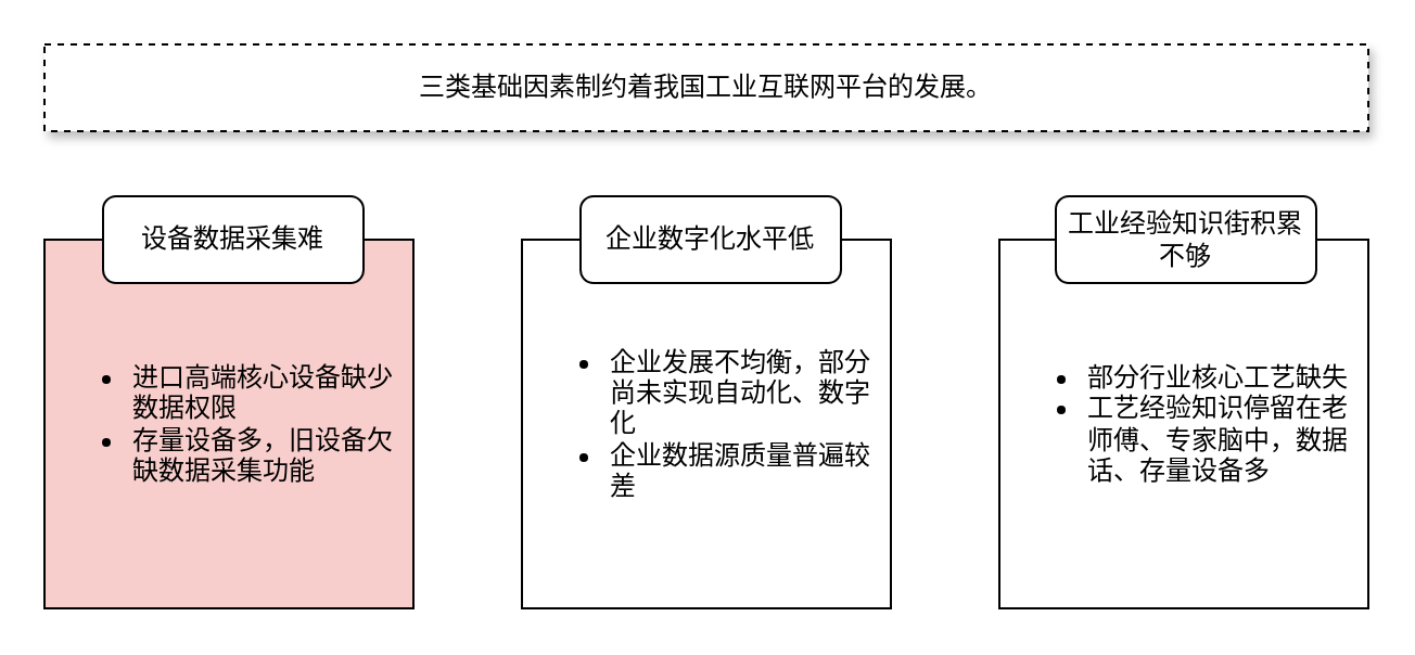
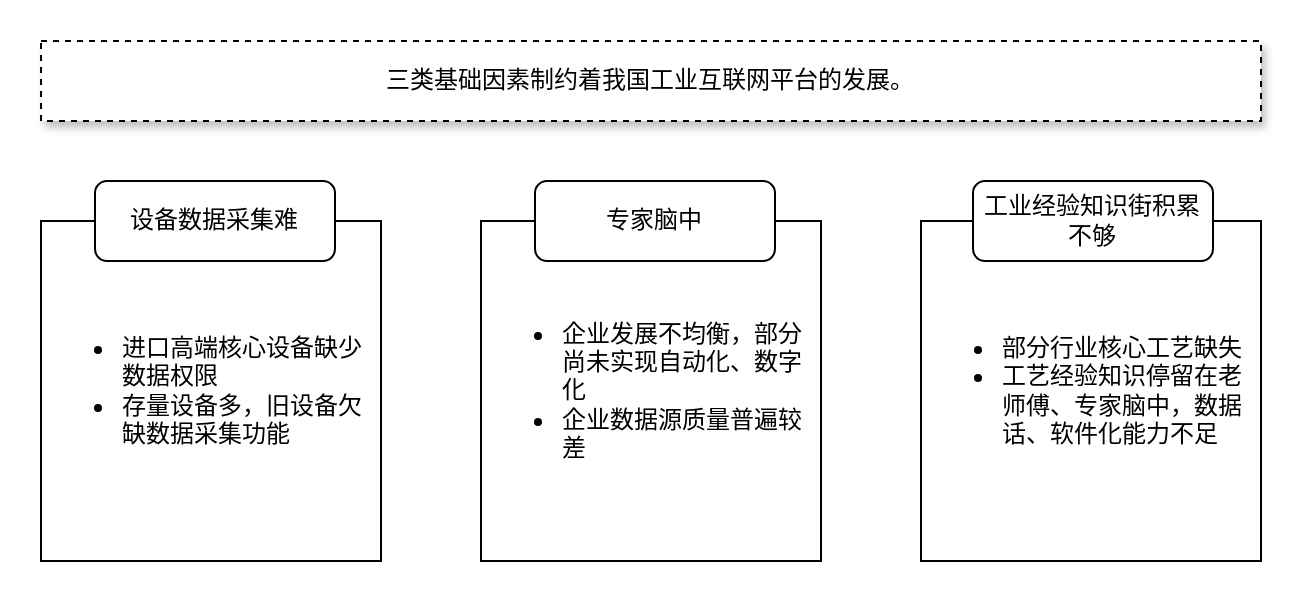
- <mxCell id="5" value="企业数字化水平低" style="rounded=1;whiteSpace=wrap;html=1;" vertex="1" parent="1"><mxGeometry x="267" y="90" width="120" height="40" as="geometry" /></mxCell>
+ <mxCell id="5" value="专家脑中" style="rounded=1;whiteSpace=wrap;html=1;" vertex="1" parent="1"><mxGeometry x="267" y="90" width="120" height="40" as="geometry" /></mxCell>
- <mxCell id="2" value="&lt;div style=&quot;text-align: left&quot;&gt;&lt;ul&gt;&lt;li style=&quot;text-align: left&quot;&gt;进口高端核心设备缺少数据权限&lt;br&gt;&lt;/li&gt;&lt;li&gt;存量设备多，旧设备欠缺数据采集功能&lt;br&gt;&lt;/li&gt;&lt;/ul&gt;&lt;/div&gt;" style="whiteSpace=wrap;html=1;aspect=fixed;fillColor=#f8cecc;" vertex="1" parent="1"><mxGeometry x="20" y="110" width="170" height="170" as="geometry" /></mxCell>
+ <mxCell id="2" value="&lt;div style=&quot;text-align: left&quot;&gt;&lt;ul&gt;&lt;li style=&quot;text-align: left&quot;&gt;进口高端核心设备缺少数据权限&lt;br&gt;&lt;/li&gt;&lt;li&gt;存量设备多，旧设备欠缺数据采集功能&lt;br&gt;&lt;/li&gt;&lt;/ul&gt;&lt;/div&gt;" style="whiteSpace=wrap;html=1;aspect=fixed;" vertex="1" parent="1"><mxGeometry x="20" y="110" width="170" height="170" as="geometry" /></mxCell>
- <mxCell id="6" value="&lt;div style=&quot;text-align: left&quot;&gt;&lt;ul&gt;&lt;li style=&quot;text-align: left&quot;&gt;部分行业核心工艺缺失&lt;/li&gt;&lt;li style=&quot;text-align: left&quot;&gt;工艺经验知识停留在老师傅、专家脑中，数据话、存量设备多&lt;/li&gt;&lt;/ul&gt;&lt;/div&gt;" style="whiteSpace=wrap;html=1;aspect=fixed;" vertex="1" parent="1"><mxGeometry x="460" y="110" width="170" height="170" as="geometry" /></mxCell>
+ <mxCell id="6" value="&lt;div style=&quot;text-align: left&quot;&gt;&lt;ul&gt;&lt;li style=&quot;text-align: left&quot;&gt;部分行业核心工艺缺失&lt;/li&gt;&lt;li style=&quot;text-align: left&quot;&gt;工艺经验知识停留在老师傅、专家脑中，数据话、软件化能力不足&lt;/li&gt;&lt;/ul&gt;&lt;/div&gt;" style="whiteSpace=wrap;html=1;aspect=fixed;" vertex="1" parent="1"><mxGeometry x="460" y="110" width="170" height="170" as="geometry" /></mxCell>
